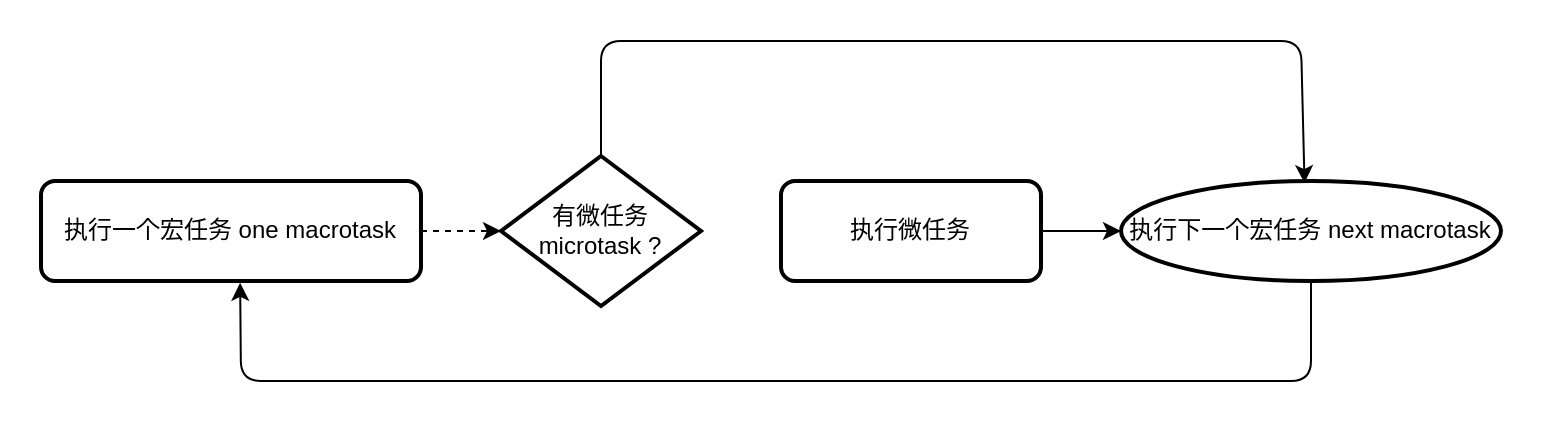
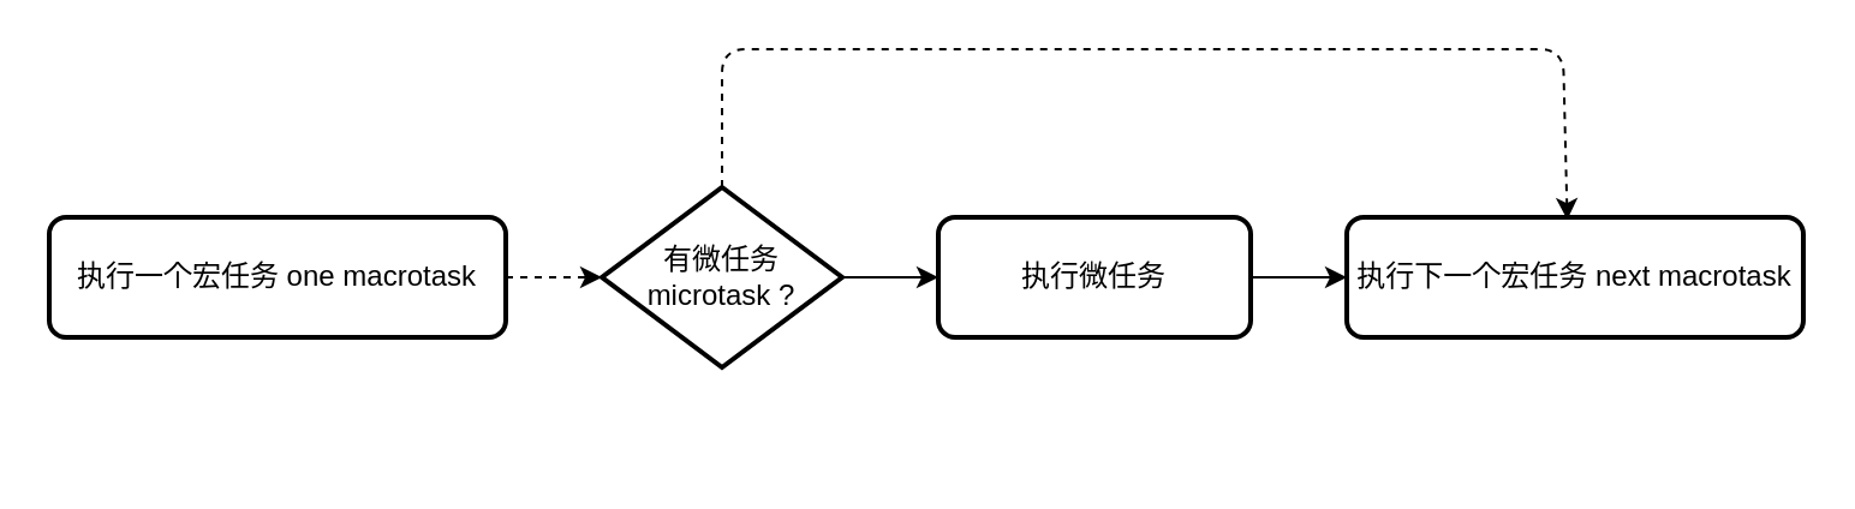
- <mxCell id="9" value="" style="edgeStyle=none;html=1;entryX=0.483;entryY=0.021;entryDx=0;entryDy=0;entryPerimeter=0;" edge="1" parent="1" source="10" target="7"><mxGeometry relative="1" as="geometry"><mxPoint x="700" y="20" as="targetPoint" /><Array as="points"><mxPoint x="300" y="20" /><mxPoint x="650" y="20" /></Array></mxGeometry></mxCell>
+ <mxCell id="9" value="" style="edgeStyle=none;html=1;entryX=0.483;entryY=0.021;entryDx=0;entryDy=0;entryPerimeter=0;dashed=1;" edge="1" parent="1" source="10" target="7"><mxGeometry relative="1" as="geometry"><mxPoint x="700" y="20" as="targetPoint" /><Array as="points"><mxPoint x="300" y="20" /><mxPoint x="650" y="20" /></Array></mxGeometry></mxCell>
+ <mxCell id="8" value="" style="edgeStyle=none;html=1;" edge="1" parent="1" source="10" target="5"><mxGeometry relative="1" as="geometry" /></mxCell>
- <mxCell id="7" value="执行下一个宏任务 next macrotask" style="ellipse;whiteSpace=wrap;html=1;absoluteArcSize=1;arcSize=14;strokeWidth=2;" vertex="1" parent="1"><mxGeometry x="560" y="90" width="190" height="50" as="geometry" /></mxCell>
+ <mxCell id="7" value="执行下一个宏任务 next macrotask" style="rounded=1;whiteSpace=wrap;html=1;absoluteArcSize=1;arcSize=14;strokeWidth=2;" vertex="1" parent="1"><mxGeometry x="560" y="90" width="190" height="50" as="geometry" /></mxCell>
- <mxCell id="6" value="" style="edgeStyle=none;html=1;entryX=0.524;entryY=1.018;entryDx=0;entryDy=0;entryPerimeter=0;" edge="1" parent="1" source="7" target="3"><mxGeometry relative="1" as="geometry"><mxPoint x="70" y="190" as="targetPoint" /><Array as="points"><mxPoint x="655" y="190" /><mxPoint x="120" y="190" /></Array></mxGeometry></mxCell>
